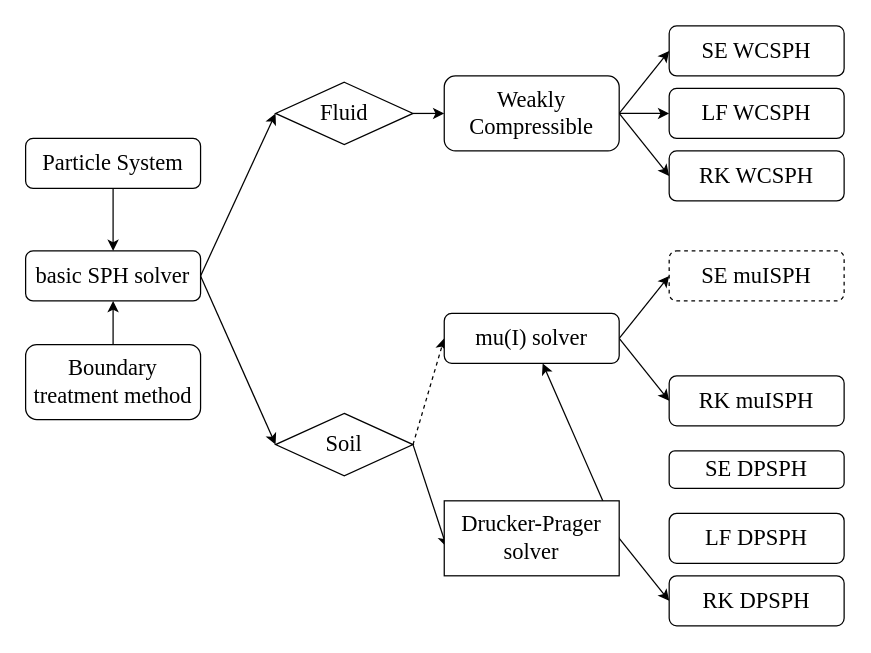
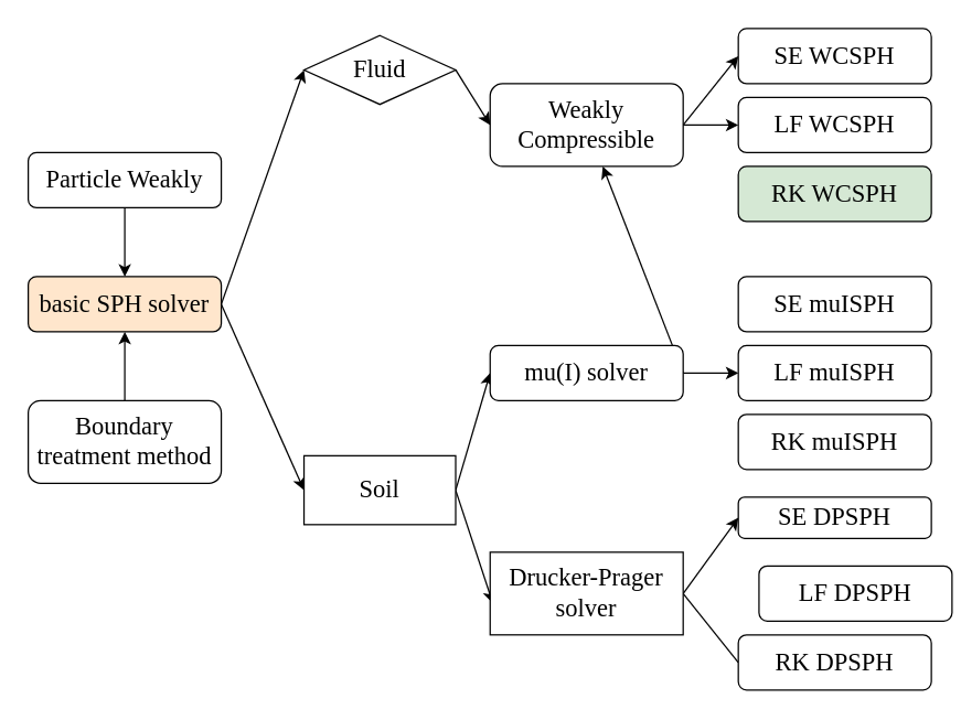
- <mxCell id="30" value="Fluid" style="rhombus;whiteSpace=wrap;html=1;fontSize=18;fontFamily=Times New Roman;rounded=0;fontStyle=0;" parent="1" vertex="1"><mxGeometry x="220" y="65" width="110" height="50" as="geometry" /></mxCell>
+ <mxCell id="30" value="Fluid" style="rhombus;whiteSpace=wrap;html=1;fontSize=18;fontFamily=Times New Roman;rounded=0;fontStyle=0;" parent="1" vertex="1"><mxGeometry x="220" y="25" width="110" height="50" as="geometry" /></mxCell>
- <mxCell id="9" style="edgeStyle=none;html=1;exitX=1;exitY=0.5;exitDx=0;exitDy=0;entryX=0;entryY=0.5;entryDx=0;entryDy=0;" parent="1" source="10" target="13" edge="1"><mxGeometry relative="1" as="geometry" /></mxCell>
- <mxCell id="3" value="Particle System" style="whiteSpace=wrap;html=1;rounded=1;fontStyle=0;fontFamily=Times New Roman;fontSize=18;" parent="1" vertex="1"><mxGeometry x="20" y="110" width="140" height="40" as="geometry" /></mxCell>
+ <mxCell id="3" value="Particle Weakly" style="whiteSpace=wrap;html=1;rounded=1;fontStyle=0;fontFamily=Times New Roman;fontSize=18;" parent="1" vertex="1"><mxGeometry x="20" y="110" width="140" height="40" as="geometry" /></mxCell>
- <mxCell id="13" value="RK WCSPH" style="whiteSpace=wrap;html=1;rounded=1;fontStyle=0;fontFamily=Times New Roman;fontSize=18;" parent="1" vertex="1"><mxGeometry x="535" y="120" width="140" height="40" as="geometry" /></mxCell>
+ <mxCell id="13" value="RK WCSPH" style="whiteSpace=wrap;html=1;rounded=1;fontStyle=0;fontFamily=Times New Roman;fontSize=18;fillColor=#d5e8d4;" parent="1" vertex="1"><mxGeometry x="535" y="120" width="140" height="40" as="geometry" /></mxCell>
- <mxCell id="6" value="basic SPH solver" style="whiteSpace=wrap;html=1;rounded=1;fontStyle=0;fontFamily=Times New Roman;fontSize=18;" parent="1" vertex="1"><mxGeometry x="20" y="200" width="140" height="40" as="geometry" /></mxCell>
+ <mxCell id="6" value="basic SPH solver" style="whiteSpace=wrap;html=1;rounded=1;fontStyle=0;fontFamily=Times New Roman;fontSize=18;fillColor=#ffe6cc;" parent="1" vertex="1"><mxGeometry x="20" y="200" width="140" height="40" as="geometry" /></mxCell>
- <mxCell id="21" value="SE muISPH" style="whiteSpace=wrap;html=1;rounded=1;fontStyle=0;fontFamily=Times New Roman;fontSize=18;dashed=1;" parent="1" vertex="1"><mxGeometry x="535" y="200" width="140" height="40" as="geometry" /></mxCell>
+ <mxCell id="21" value="SE muISPH" style="whiteSpace=wrap;html=1;rounded=1;fontStyle=0;fontFamily=Times New Roman;fontSize=18;" parent="1" vertex="1"><mxGeometry x="535" y="200" width="140" height="40" as="geometry" /></mxCell>
- <mxCell id="17" style="edgeStyle=none;html=1;exitX=1;exitY=0.5;exitDx=0;exitDy=0;entryX=0;entryY=0.5;entryDx=0;entryDy=0;" parent="1" source="20" target="21" edge="1"><mxGeometry relative="1" as="geometry" /></mxCell>
+ <mxCell id="17" style="edgeStyle=none;html=1;exitX=1;exitY=0.5;exitDx=0;exitDy=0;" parent="1" source="20" target="10" edge="1"><mxGeometry relative="1" as="geometry" /></mxCell>
+ <mxCell id="18" style="edgeStyle=none;html=1;exitX=1;exitY=0.5;exitDx=0;exitDy=0;entryX=0;entryY=0.5;entryDx=0;entryDy=0;" parent="1" source="20" target="22" edge="1"><mxGeometry relative="1" as="geometry" /></mxCell>
+ <mxCell id="22" value="LF muISPH" style="whiteSpace=wrap;html=1;rounded=1;fontStyle=0;fontFamily=Times New Roman;fontSize=18;" parent="1" vertex="1"><mxGeometry x="535" y="250" width="140" height="40" as="geometry" /></mxCell>
- <mxCell id="19" style="edgeStyle=none;html=1;exitX=1;exitY=0.5;exitDx=0;exitDy=0;entryX=0;entryY=0.5;entryDx=0;entryDy=0;" parent="1" source="20" target="23" edge="1"><mxGeometry relative="1" as="geometry" /></mxCell>
- <mxCell id="33" value="Boundary treatment method" style="whiteSpace=wrap;html=1;rounded=1;fontStyle=0;fontFamily=Times New Roman;fontSize=18;" vertex="1" parent="1"><mxGeometry x="20" y="275" width="140" height="60" as="geometry" /></mxCell>
+ <mxCell id="33" value="Boundary treatment method" style="whiteSpace=wrap;html=1;rounded=1;fontStyle=0;fontFamily=Times New Roman;fontSize=18;" vertex="1" parent="1"><mxGeometry x="20" y="290" width="140" height="60" as="geometry" /></mxCell>
- <mxCell id="15" style="edgeStyle=none;html=1;exitX=1;exitY=0.5;exitDx=0;exitDy=0;entryX=0;entryY=0.5;entryDx=0;entryDy=0;dashed=1;" parent="1" source="31" target="20" edge="1"><mxGeometry relative="1" as="geometry"><mxPoint x="320" y="350" as="sourcePoint" /></mxGeometry></mxCell>
+ <mxCell id="15" style="edgeStyle=none;html=1;exitX=1;exitY=0.5;exitDx=0;exitDy=0;entryX=0;entryY=0.5;entryDx=0;entryDy=0;" parent="1" source="31" target="20" edge="1"><mxGeometry relative="1" as="geometry"><mxPoint x="320" y="350" as="sourcePoint" /></mxGeometry></mxCell>
- <mxCell id="24" style="edgeStyle=none;html=1;exitX=1;exitY=0.5;exitDx=0;exitDy=0;" parent="1" source="26" target="20" edge="1"><mxGeometry relative="1" as="geometry" /></mxCell>
+ <mxCell id="24" style="edgeStyle=none;html=1;exitX=1;exitY=0.5;exitDx=0;exitDy=0;entryX=0;entryY=0.5;entryDx=0;entryDy=0;" parent="1" source="26" target="27" edge="1"><mxGeometry relative="1" as="geometry" /></mxCell>
- <mxCell id="31" value="Soil" style="rhombus;whiteSpace=wrap;html=1;fontSize=18;fontFamily=Times New Roman;rounded=0;fontStyle=0;" parent="1" vertex="1"><mxGeometry x="220" y="330" width="110" height="50" as="geometry" /></mxCell>
+ <mxCell id="31" value="Soil" style="whiteSpace=wrap;html=1;fontSize=18;fontFamily=Times New Roman;fontStyle=0;rounded=0;" parent="1" vertex="1"><mxGeometry x="220" y="330" width="110" height="50" as="geometry" /></mxCell>
- <mxCell id="28" value="LF DPSPH" style="whiteSpace=wrap;html=1;rounded=1;fontStyle=0;fontFamily=Times New Roman;fontSize=18;" parent="1" vertex="1"><mxGeometry x="535" y="410" width="140" height="40" as="geometry" /></mxCell>
+ <mxCell id="28" value="LF DPSPH" style="whiteSpace=wrap;html=1;rounded=1;fontStyle=0;fontFamily=Times New Roman;fontSize=18;" parent="1" vertex="1"><mxGeometry x="550" y="410" width="140" height="40" as="geometry" /></mxCell>
- <mxCell id="25" style="edgeStyle=none;html=1;exitX=1;exitY=0.5;exitDx=0;exitDy=0;entryX=0;entryY=0.5;entryDx=0;entryDy=0;" parent="1" source="26" target="29" edge="1"><mxGeometry relative="1" as="geometry" /></mxCell>
+ <mxCell id="25" style="edgeStyle=none;html=1;exitX=1;exitY=0.5;exitDx=0;exitDy=0;entryX=0;entryY=0.5;entryDx=0;entryDy=0;endArrow=none;" parent="1" source="26" target="29" edge="1"><mxGeometry relative="1" as="geometry" /></mxCell>
